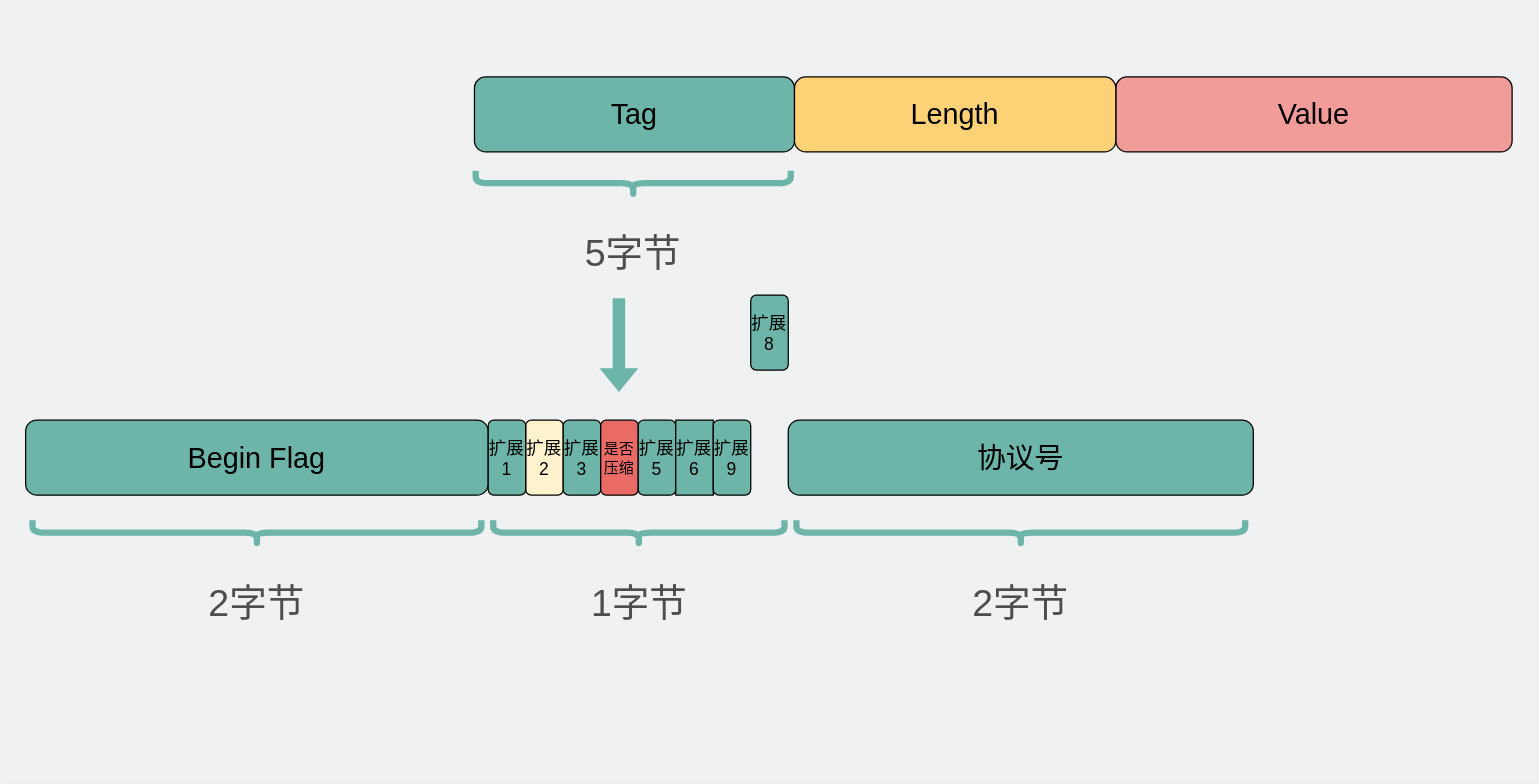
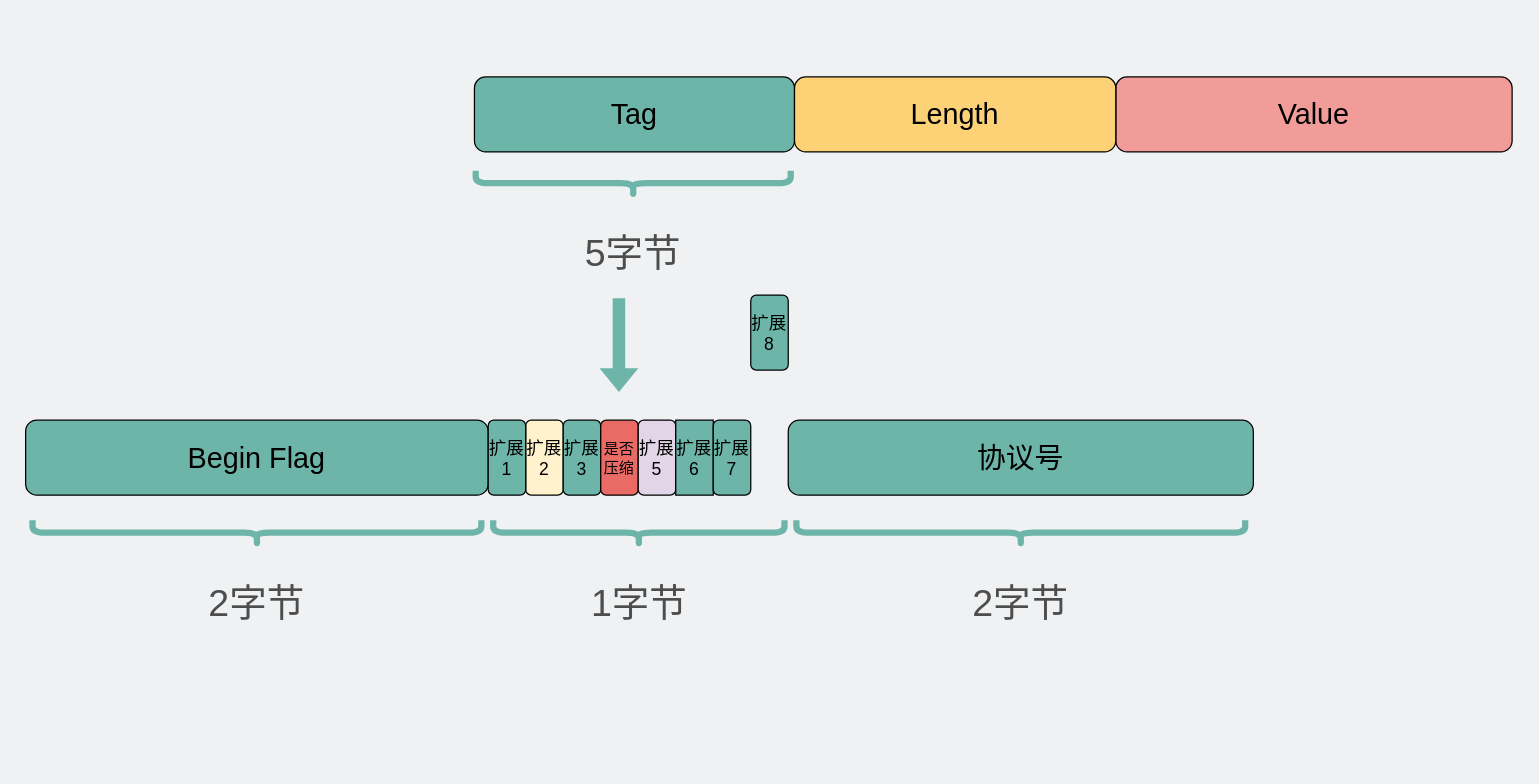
- <mxCell id="6" value="扩展5" style="rounded=1;whiteSpace=wrap;html=1;fontSize=14;fillColor=#6DB5A8;" parent="1" vertex="1"><mxGeometry x="510" y="335.5" width="30" height="60" as="geometry" /></mxCell>
+ <mxCell id="6" value="扩展5" style="rounded=1;whiteSpace=wrap;html=1;fontSize=14;fillColor=#e1d5e7;" parent="1" vertex="1"><mxGeometry x="510" y="335.5" width="30" height="60" as="geometry" /></mxCell>
- <mxCell id="8" value="扩展9" style="rounded=1;whiteSpace=wrap;html=1;fontSize=14;fillColor=#6DB5A8;" parent="1" vertex="1"><mxGeometry x="570" y="335.5" width="30" height="60" as="geometry" /></mxCell>
+ <mxCell id="8" value="扩展7" style="rounded=1;whiteSpace=wrap;html=1;fontSize=14;fillColor=#6DB5A8;" parent="1" vertex="1"><mxGeometry x="570" y="335.5" width="30" height="60" as="geometry" /></mxCell>
